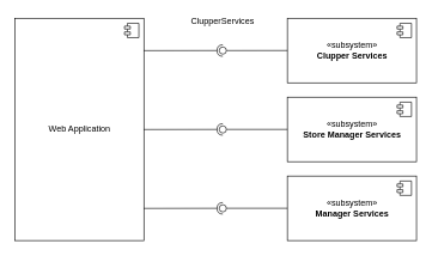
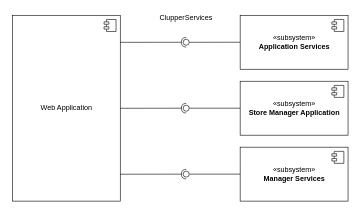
- <mxCell id="4" value="«subsystem»&lt;br&gt;&lt;b&gt;Clupper Services&lt;/b&gt;" style="html=1;dropTarget=0;" vertex="1" parent="1"><mxGeometry x="400" y="25" width="180" height="90" as="geometry" /></mxCell>
+ <mxCell id="4" value="«subsystem»&lt;br&gt;&lt;b&gt;Application Services&lt;/b&gt;" style="html=1;dropTarget=0;" vertex="1" parent="1"><mxGeometry x="400" y="25" width="180" height="90" as="geometry" /></mxCell>
- <mxCell id="6" value="«subsystem»&lt;br&gt;&lt;b&gt;Store Manager Services&lt;/b&gt;" style="html=1;dropTarget=0;" vertex="1" parent="1"><mxGeometry x="400" y="135" width="180" height="90" as="geometry" /></mxCell>
+ <mxCell id="6" value="«subsystem»&lt;br&gt;&lt;b&gt;Store Manager Application&lt;/b&gt;" style="html=1;dropTarget=0;" vertex="1" parent="1"><mxGeometry x="400" y="135" width="180" height="90" as="geometry" /></mxCell>
